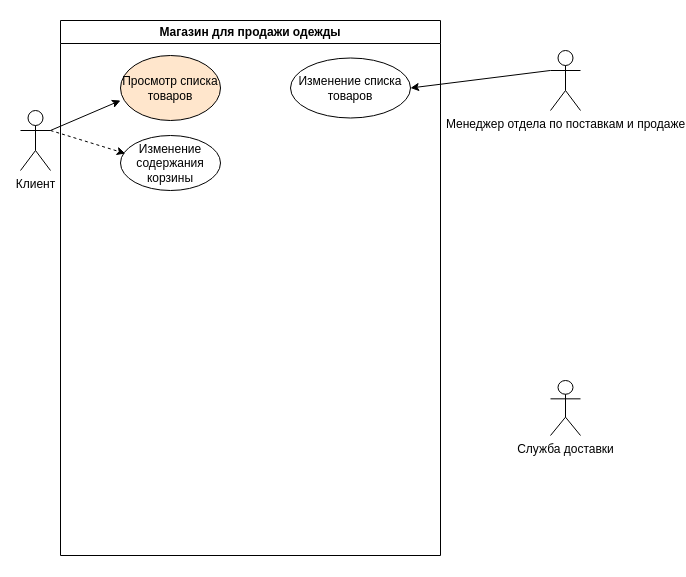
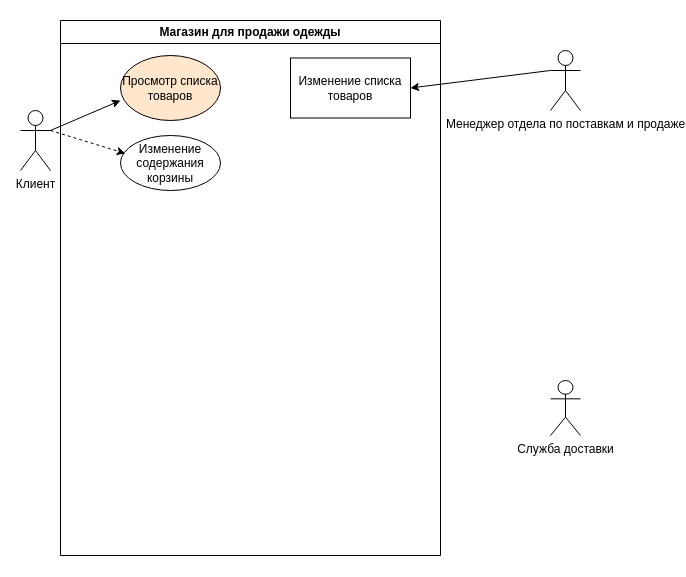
- <mxCell id="5" value="Изменение списка товаров" style="ellipse;whiteSpace=wrap;html=1;" vertex="1" parent="2"><mxGeometry x="230" y="37.5" width="120" height="60" as="geometry" /></mxCell>
+ <mxCell id="5" value="Изменение списка товаров" style="whiteSpace=wrap;html=1;rounded=0;" vertex="1" parent="2"><mxGeometry x="230" y="37.5" width="120" height="60" as="geometry" /></mxCell>
